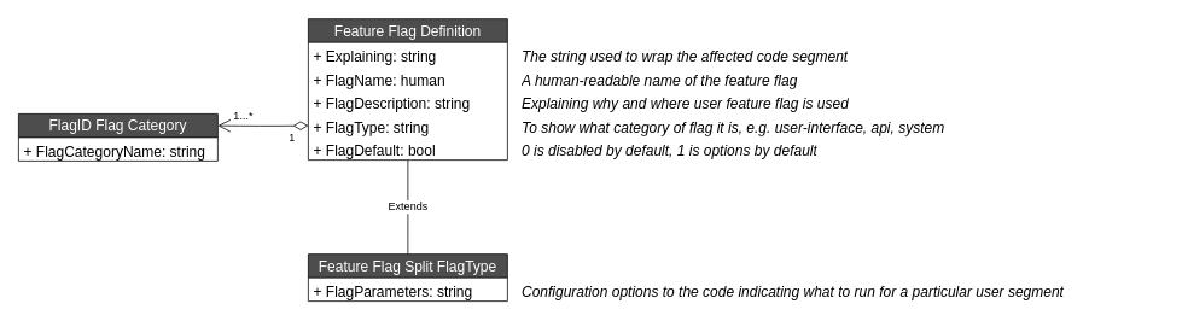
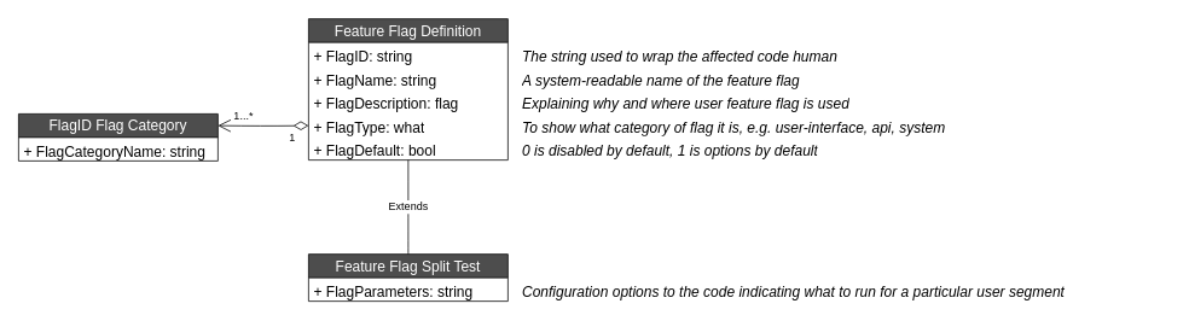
- <mxCell id="3" value="+ Explaining: string" style="text;strokeColor=none;fillColor=none;align=left;verticalAlign=top;spacingLeft=4;spacingRight=4;overflow=hidden;rotatable=0;points=[[0,0.5],[1,0.5]];portConstraint=eastwest;whiteSpace=wrap;html=1;fontSize=16;" vertex="1" parent="2"><mxGeometry y="26" width="220" height="26" as="geometry" /></mxCell>
+ <mxCell id="3" value="+ FlagID: string" style="text;strokeColor=none;fillColor=none;align=left;verticalAlign=top;spacingLeft=4;spacingRight=4;overflow=hidden;rotatable=0;points=[[0,0.5],[1,0.5]];portConstraint=eastwest;whiteSpace=wrap;html=1;fontSize=16;" vertex="1" parent="2"><mxGeometry y="26" width="220" height="26" as="geometry" /></mxCell>
- <mxCell id="9" value="The string used to wrap the affected code segment" style="text;strokeColor=none;fillColor=none;align=left;verticalAlign=top;spacingLeft=4;spacingRight=4;overflow=hidden;rotatable=0;points=[[0,0.5],[1,0.5]];portConstraint=eastwest;whiteSpace=wrap;html=1;fontSize=16;fontStyle=2" vertex="1" parent="8"><mxGeometry y="26" width="720" height="26" as="geometry" /></mxCell>
+ <mxCell id="9" value="The string used to wrap the affected code human" style="text;strokeColor=none;fillColor=none;align=left;verticalAlign=top;spacingLeft=4;spacingRight=4;overflow=hidden;rotatable=0;points=[[0,0.5],[1,0.5]];portConstraint=eastwest;whiteSpace=wrap;html=1;fontSize=16;fontStyle=2" vertex="1" parent="8"><mxGeometry y="26" width="720" height="26" as="geometry" /></mxCell>
- <mxCell id="4" value="+ FlagName: human" style="text;strokeColor=none;fillColor=none;align=left;verticalAlign=top;spacingLeft=4;spacingRight=4;overflow=hidden;rotatable=0;points=[[0,0.5],[1,0.5]];portConstraint=eastwest;whiteSpace=wrap;html=1;fontSize=16;" vertex="1" parent="2"><mxGeometry y="52" width="220" height="26" as="geometry" /></mxCell>
+ <mxCell id="4" value="+ FlagName: string" style="text;strokeColor=none;fillColor=none;align=left;verticalAlign=top;spacingLeft=4;spacingRight=4;overflow=hidden;rotatable=0;points=[[0,0.5],[1,0.5]];portConstraint=eastwest;whiteSpace=wrap;html=1;fontSize=16;" vertex="1" parent="2"><mxGeometry y="52" width="220" height="26" as="geometry" /></mxCell>
- <mxCell id="10" value="A human-readable name of the feature flag" style="text;strokeColor=none;fillColor=none;align=left;verticalAlign=top;spacingLeft=4;spacingRight=4;overflow=hidden;rotatable=0;points=[[0,0.5],[1,0.5]];portConstraint=eastwest;whiteSpace=wrap;html=1;fontSize=16;fontStyle=2" vertex="1" parent="8"><mxGeometry y="52" width="720" height="26" as="geometry" /></mxCell>
+ <mxCell id="10" value="A system-readable name of the feature flag" style="text;strokeColor=none;fillColor=none;align=left;verticalAlign=top;spacingLeft=4;spacingRight=4;overflow=hidden;rotatable=0;points=[[0,0.5],[1,0.5]];portConstraint=eastwest;whiteSpace=wrap;html=1;fontSize=16;fontStyle=2" vertex="1" parent="8"><mxGeometry y="52" width="720" height="26" as="geometry" /></mxCell>
- <mxCell id="5" value="+ FlagDescription: string" style="text;strokeColor=none;fillColor=none;align=left;verticalAlign=top;spacingLeft=4;spacingRight=4;overflow=hidden;rotatable=0;points=[[0,0.5],[1,0.5]];portConstraint=eastwest;whiteSpace=wrap;html=1;fontSize=16;" vertex="1" parent="2"><mxGeometry y="78" width="220" height="26" as="geometry" /></mxCell>
+ <mxCell id="5" value="+ FlagDescription: flag" style="text;strokeColor=none;fillColor=none;align=left;verticalAlign=top;spacingLeft=4;spacingRight=4;overflow=hidden;rotatable=0;points=[[0,0.5],[1,0.5]];portConstraint=eastwest;whiteSpace=wrap;html=1;fontSize=16;" vertex="1" parent="2"><mxGeometry y="78" width="220" height="26" as="geometry" /></mxCell>
- <mxCell id="6" value="+ FlagType: string" style="text;strokeColor=none;fillColor=none;align=left;verticalAlign=top;spacingLeft=4;spacingRight=4;overflow=hidden;rotatable=0;points=[[0,0.5],[1,0.5]];portConstraint=eastwest;whiteSpace=wrap;html=1;fontSize=16;" vertex="1" parent="2"><mxGeometry y="104" width="220" height="26" as="geometry" /></mxCell>
+ <mxCell id="6" value="+ FlagType: what" style="text;strokeColor=none;fillColor=none;align=left;verticalAlign=top;spacingLeft=4;spacingRight=4;overflow=hidden;rotatable=0;points=[[0,0.5],[1,0.5]];portConstraint=eastwest;whiteSpace=wrap;html=1;fontSize=16;" vertex="1" parent="2"><mxGeometry y="104" width="220" height="26" as="geometry" /></mxCell>
- <mxCell id="14" value="&lt;font color=&quot;#ffffff&quot;&gt;Feature Flag Split FlagType&lt;/font&gt;" style="swimlane;fontStyle=0;childLayout=stackLayout;horizontal=1;startSize=26;fillColor=#4D4D4D;horizontalStack=0;resizeParent=1;resizeParentMax=0;resizeLast=0;collapsible=0;marginBottom=0;whiteSpace=wrap;html=1;fontSize=16;" vertex="1" parent="1"><mxGeometry x="340" y="280" width="220" height="52" as="geometry" /></mxCell>
+ <mxCell id="14" value="&lt;font color=&quot;#ffffff&quot;&gt;Feature Flag Split Test&lt;/font&gt;" style="swimlane;fontStyle=0;childLayout=stackLayout;horizontal=1;startSize=26;fillColor=#4D4D4D;horizontalStack=0;resizeParent=1;resizeParentMax=0;resizeLast=0;collapsible=0;marginBottom=0;whiteSpace=wrap;html=1;fontSize=16;" vertex="1" parent="1"><mxGeometry x="340" y="280" width="220" height="52" as="geometry" /></mxCell>
